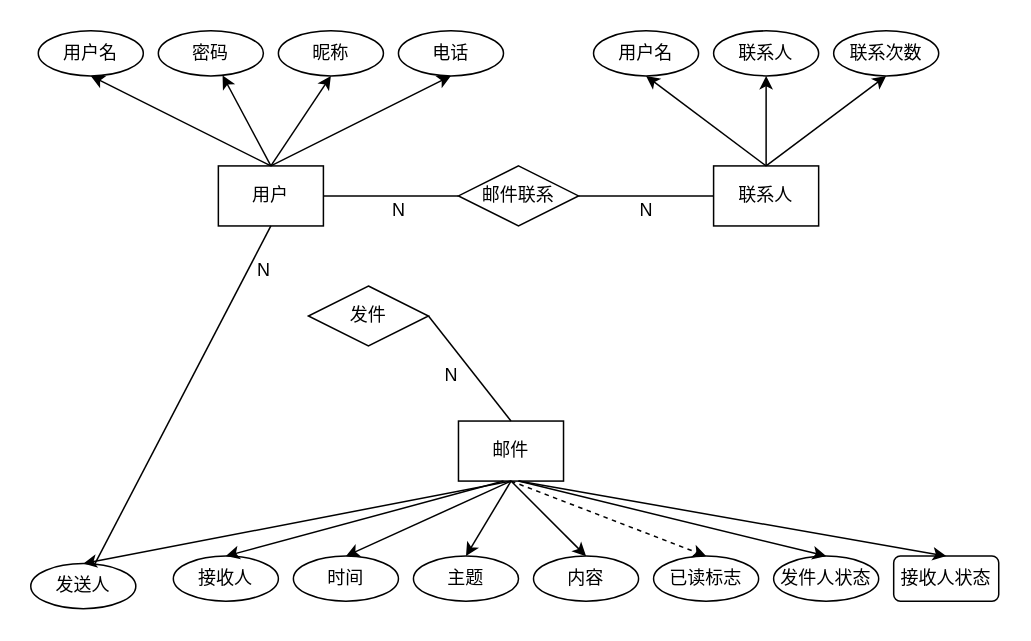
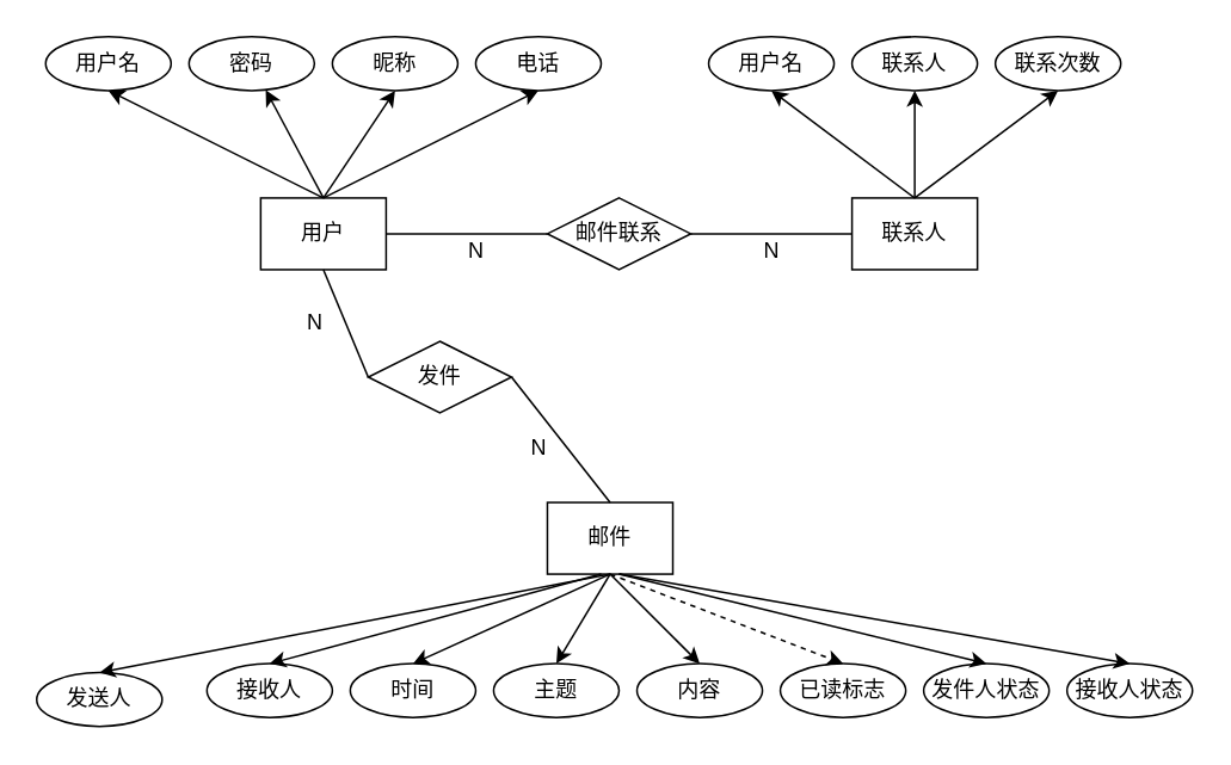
- <mxCell id="36" value="" style="endArrow=none;html=1;rounded=0;exitX=0.5;exitY=1;exitDx=0;exitDy=0;" edge="1" parent="1" source="2" target="23"><mxGeometry width="50" height="50" relative="1" as="geometry"><mxPoint x="305" y="390" as="sourcePoint" /><mxPoint x="355" y="340" as="targetPoint" /></mxGeometry></mxCell>
+ <mxCell id="36" value="" style="endArrow=none;html=1;rounded=0;exitX=0.5;exitY=1;exitDx=0;exitDy=0;entryX=0;entryY=0.5;entryDx=0;entryDy=0;" edge="1" parent="1" source="2" target="35"><mxGeometry width="50" height="50" relative="1" as="geometry"><mxPoint x="305" y="390" as="sourcePoint" /><mxPoint x="355" y="340" as="targetPoint" /></mxGeometry></mxCell>
- <mxCell id="22" value="接收人状态" style="whiteSpace=wrap;html=1;rounded=1;" vertex="1" parent="1"><mxGeometry x="595" y="370" width="70" height="30" as="geometry" /></mxCell>
+ <mxCell id="22" value="接收人状态" style="ellipse;whiteSpace=wrap;html=1;" vertex="1" parent="1"><mxGeometry x="595" y="370" width="70" height="30" as="geometry" /></mxCell>
